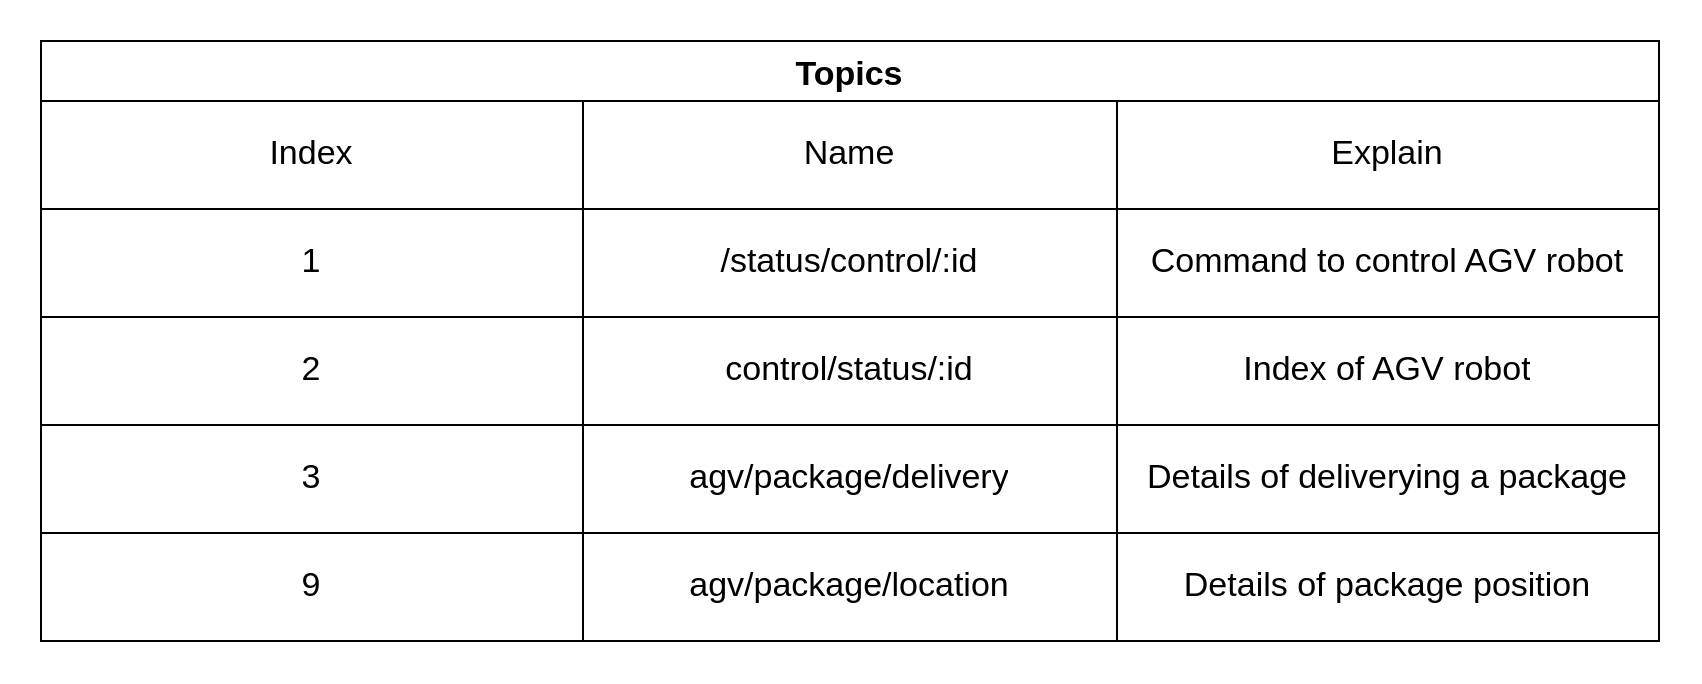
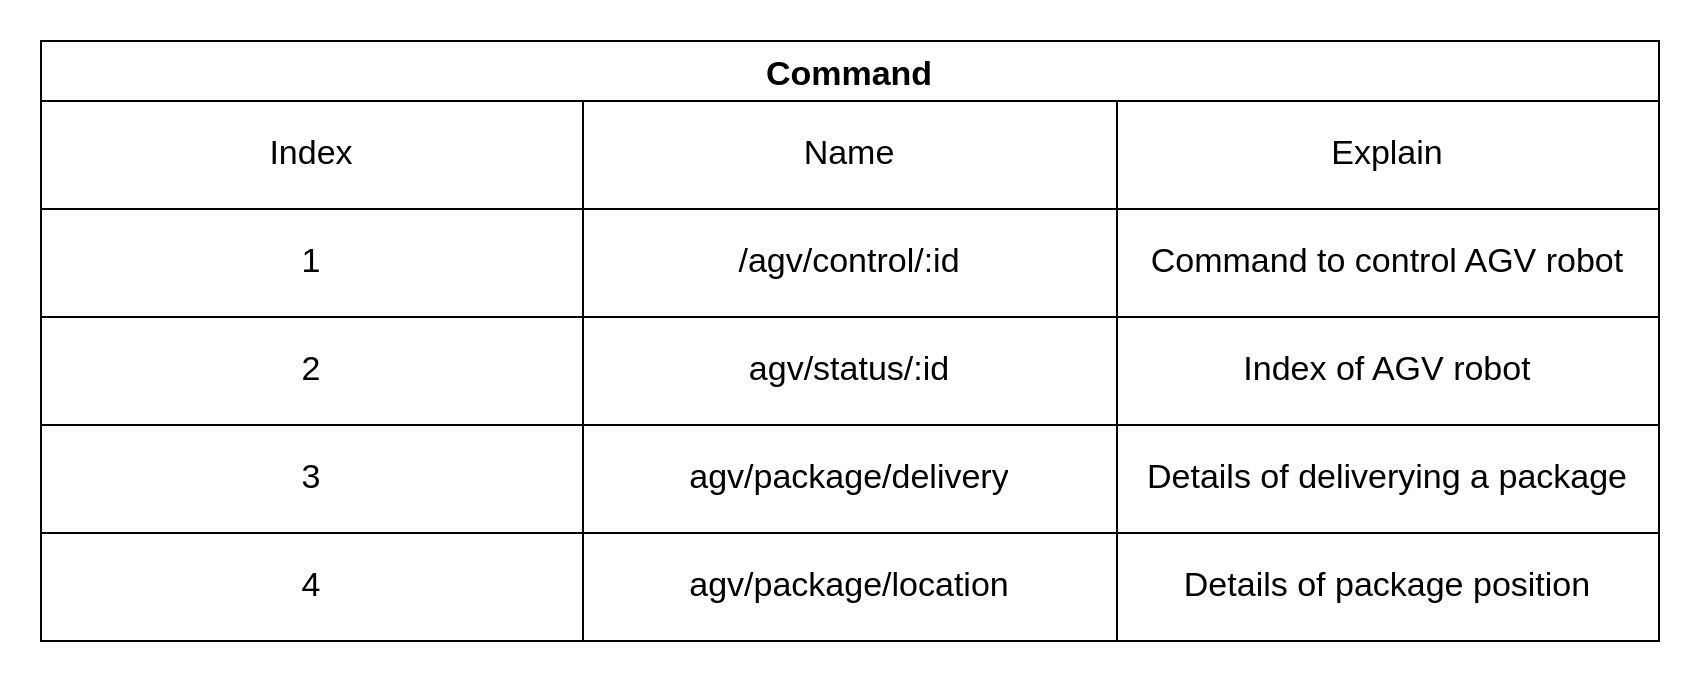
- <mxCell id="2" value="Topics" style="shape=table;startSize=30;container=1;collapsible=0;childLayout=tableLayout;fontStyle=1;align=center;fontSize=17;" parent="1" vertex="1"><mxGeometry x="20" y="20" width="809" height="300" as="geometry" /></mxCell>
+ <mxCell id="2" value="Command" style="shape=table;startSize=30;container=1;collapsible=0;childLayout=tableLayout;fontStyle=1;align=center;fontSize=17;" parent="1" vertex="1"><mxGeometry x="20" y="20" width="809" height="300" as="geometry" /></mxCell>
- <mxCell id="9" value="/status/control/:id" style="shape=partialRectangle;html=1;whiteSpace=wrap;connectable=0;fillColor=none;top=0;left=0;bottom=0;right=0;overflow=hidden;fontSize=17;" parent="7" vertex="1"><mxGeometry x="271" width="267" height="54" as="geometry"><mxRectangle width="267" height="54" as="alternateBounds" /></mxGeometry></mxCell>
+ <mxCell id="9" value="/agv/control/:id" style="shape=partialRectangle;html=1;whiteSpace=wrap;connectable=0;fillColor=none;top=0;left=0;bottom=0;right=0;overflow=hidden;fontSize=17;" parent="7" vertex="1"><mxGeometry x="271" width="267" height="54" as="geometry"><mxRectangle width="267" height="54" as="alternateBounds" /></mxGeometry></mxCell>
- <mxCell id="13" value="control/status/:id" style="shape=partialRectangle;html=1;whiteSpace=wrap;connectable=0;fillColor=none;top=0;left=0;bottom=0;right=0;overflow=hidden;fontSize=17;" parent="11" vertex="1"><mxGeometry x="271" width="267" height="54" as="geometry"><mxRectangle width="267" height="54" as="alternateBounds" /></mxGeometry></mxCell>
+ <mxCell id="13" value="agv/status/:id" style="shape=partialRectangle;html=1;whiteSpace=wrap;connectable=0;fillColor=none;top=0;left=0;bottom=0;right=0;overflow=hidden;fontSize=17;" parent="11" vertex="1"><mxGeometry x="271" width="267" height="54" as="geometry"><mxRectangle width="267" height="54" as="alternateBounds" /></mxGeometry></mxCell>
- <mxCell id="20" value="9" style="shape=partialRectangle;html=1;whiteSpace=wrap;connectable=0;fillColor=none;top=0;left=0;bottom=0;right=0;overflow=hidden;fontSize=17;" parent="19" vertex="1"><mxGeometry width="271" height="54" as="geometry"><mxRectangle width="271" height="54" as="alternateBounds" /></mxGeometry></mxCell>
+ <mxCell id="20" value="4" style="shape=partialRectangle;html=1;whiteSpace=wrap;connectable=0;fillColor=none;top=0;left=0;bottom=0;right=0;overflow=hidden;fontSize=17;" parent="19" vertex="1"><mxGeometry width="271" height="54" as="geometry"><mxRectangle width="271" height="54" as="alternateBounds" /></mxGeometry></mxCell>
